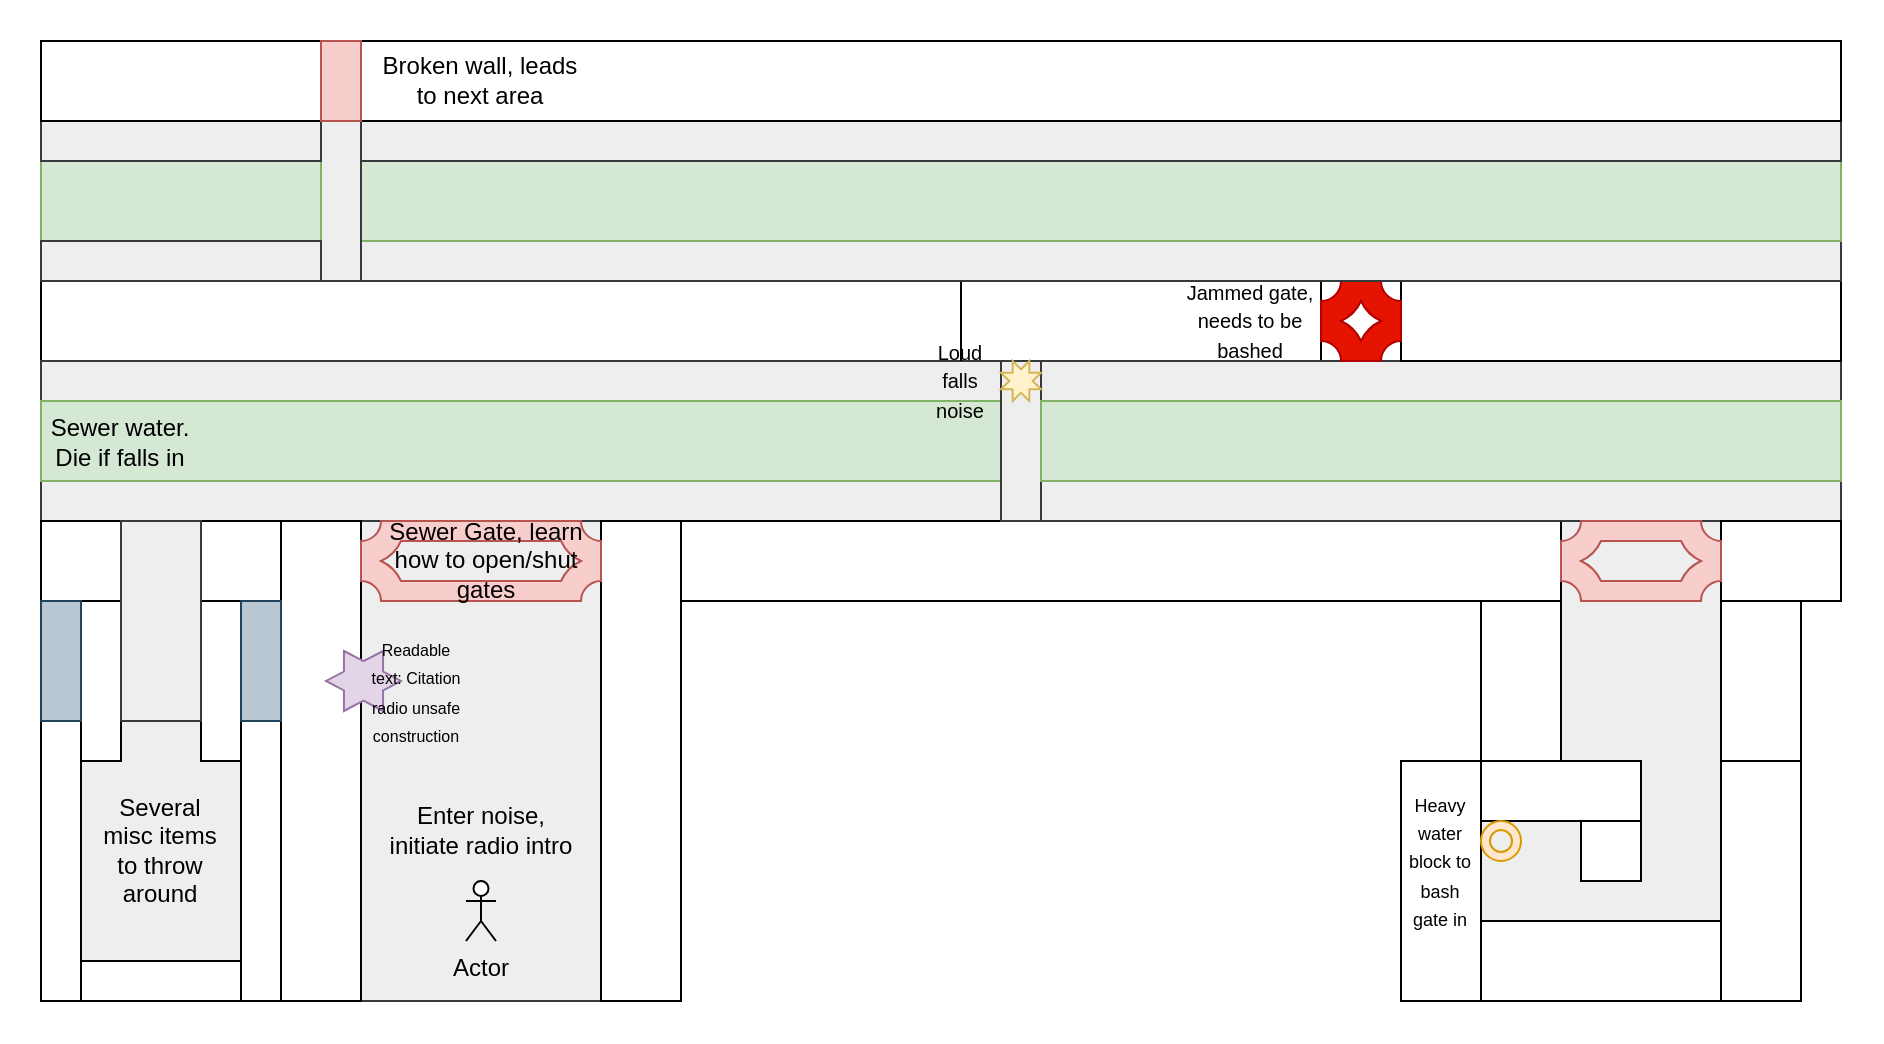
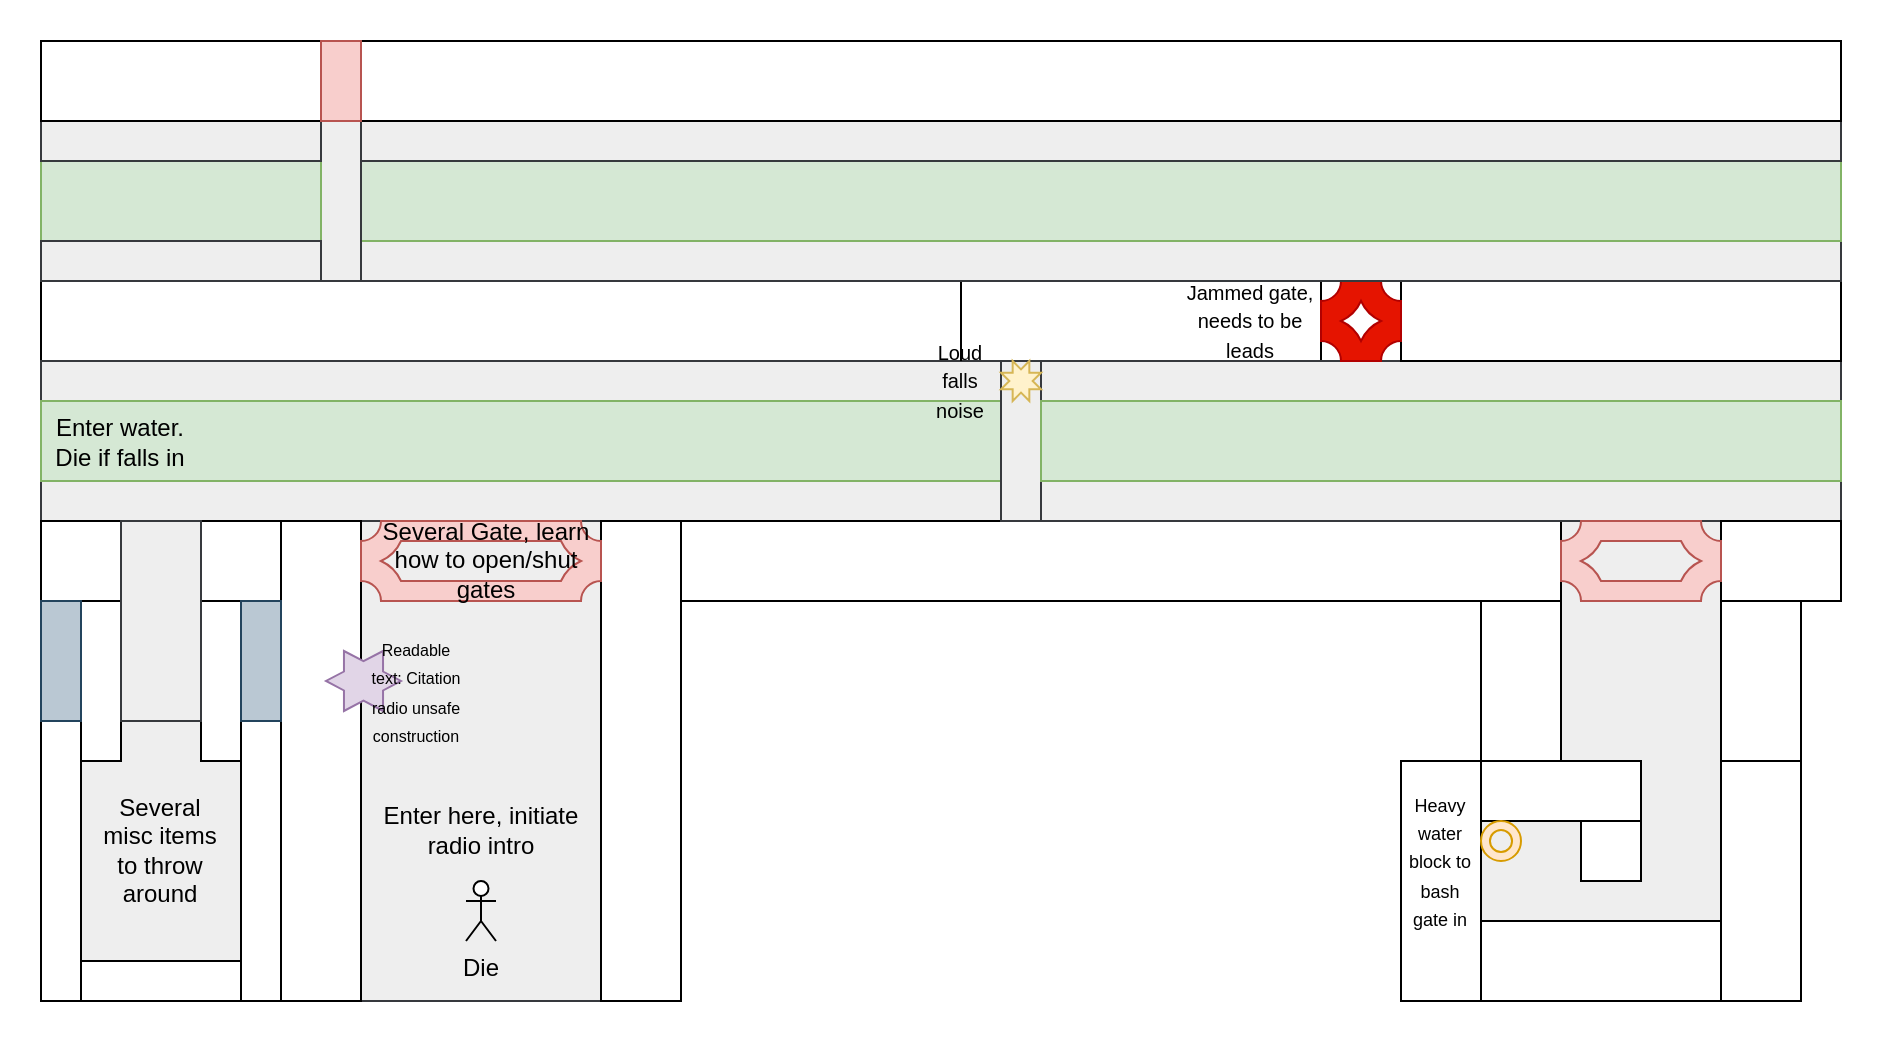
- <mxCell id="62" value="Broken wall, leads to next area" style="text;strokeColor=none;align=center;fillColor=none;html=1;verticalAlign=middle;whiteSpace=wrap;rounded=0;" vertex="1" parent="1"><mxGeometry x="190" y="25" width="100" height="30" as="geometry" /></mxCell>
- <mxCell id="40" value="&lt;font style=&quot;font-size: 10px;&quot;&gt;Jammed gate, needs to be bashed&lt;/font&gt;" style="text;align=center;html=1;verticalAlign=middle;whiteSpace=wrap;rounded=0;" vertex="1" parent="1"><mxGeometry x="590" y="150" width="70" height="20" as="geometry" /></mxCell>
+ <mxCell id="40" value="&lt;font style=&quot;font-size: 10px;&quot;&gt;Jammed gate, needs to be leads&lt;/font&gt;" style="text;align=center;html=1;verticalAlign=middle;whiteSpace=wrap;rounded=0;" vertex="1" parent="1"><mxGeometry x="590" y="150" width="70" height="20" as="geometry" /></mxCell>
- <mxCell id="26" value="Sewer water. Die if falls in" style="text;strokeColor=none;align=center;fillColor=none;html=1;verticalAlign=middle;whiteSpace=wrap;rounded=0;" vertex="1" parent="1"><mxGeometry y="220" width="80" as="geometry" x="20" /></mxCell>
+ <mxCell id="26" value="Enter water. Die if falls in" style="text;strokeColor=none;align=center;fillColor=none;html=1;verticalAlign=middle;whiteSpace=wrap;rounded=0;" vertex="1" parent="1"><mxGeometry y="220" width="80" as="geometry" x="20" /></mxCell>
- <mxCell id="11" value="Sewer Gate, learn how to open/shut gates" style="text;align=center;html=1;verticalAlign=middle;whiteSpace=wrap;rounded=0;" vertex="1" parent="1"><mxGeometry x="182.5" y="260" width="120" height="40" as="geometry" /></mxCell>
+ <mxCell id="11" value="Several Gate, learn how to open/shut gates" style="text;align=center;html=1;verticalAlign=middle;whiteSpace=wrap;rounded=0;" vertex="1" parent="1"><mxGeometry x="182.5" y="260" width="120" height="40" as="geometry" /></mxCell>
- <mxCell id="7" value="Enter noise, initiate radio intro" style="text;strokeColor=none;align=center;fillColor=none;html=1;verticalAlign=middle;whiteSpace=wrap;rounded=0;labelBackgroundColor=none;" vertex="1" parent="1"><mxGeometry x="188.75" y="390" width="102.5" height="50" as="geometry" /></mxCell>
+ <mxCell id="7" value="Enter here, initiate radio intro" style="text;strokeColor=none;align=center;fillColor=none;html=1;verticalAlign=middle;whiteSpace=wrap;rounded=0;labelBackgroundColor=none;" vertex="1" parent="1"><mxGeometry x="188.75" y="390" width="102.5" height="50" as="geometry" /></mxCell>
- <mxCell id="10" value="Actor" style="shape=umlActor;verticalLabelPosition=bottom;verticalAlign=top;html=1;outlineConnect=0;" vertex="1" parent="1"><mxGeometry x="232.5" y="440" width="15" height="30" as="geometry" /></mxCell>
+ <mxCell id="10" value="Die" style="shape=umlActor;verticalLabelPosition=bottom;verticalAlign=top;html=1;outlineConnect=0;" vertex="1" parent="1"><mxGeometry x="232.5" y="440" width="15" height="30" as="geometry" /></mxCell>
